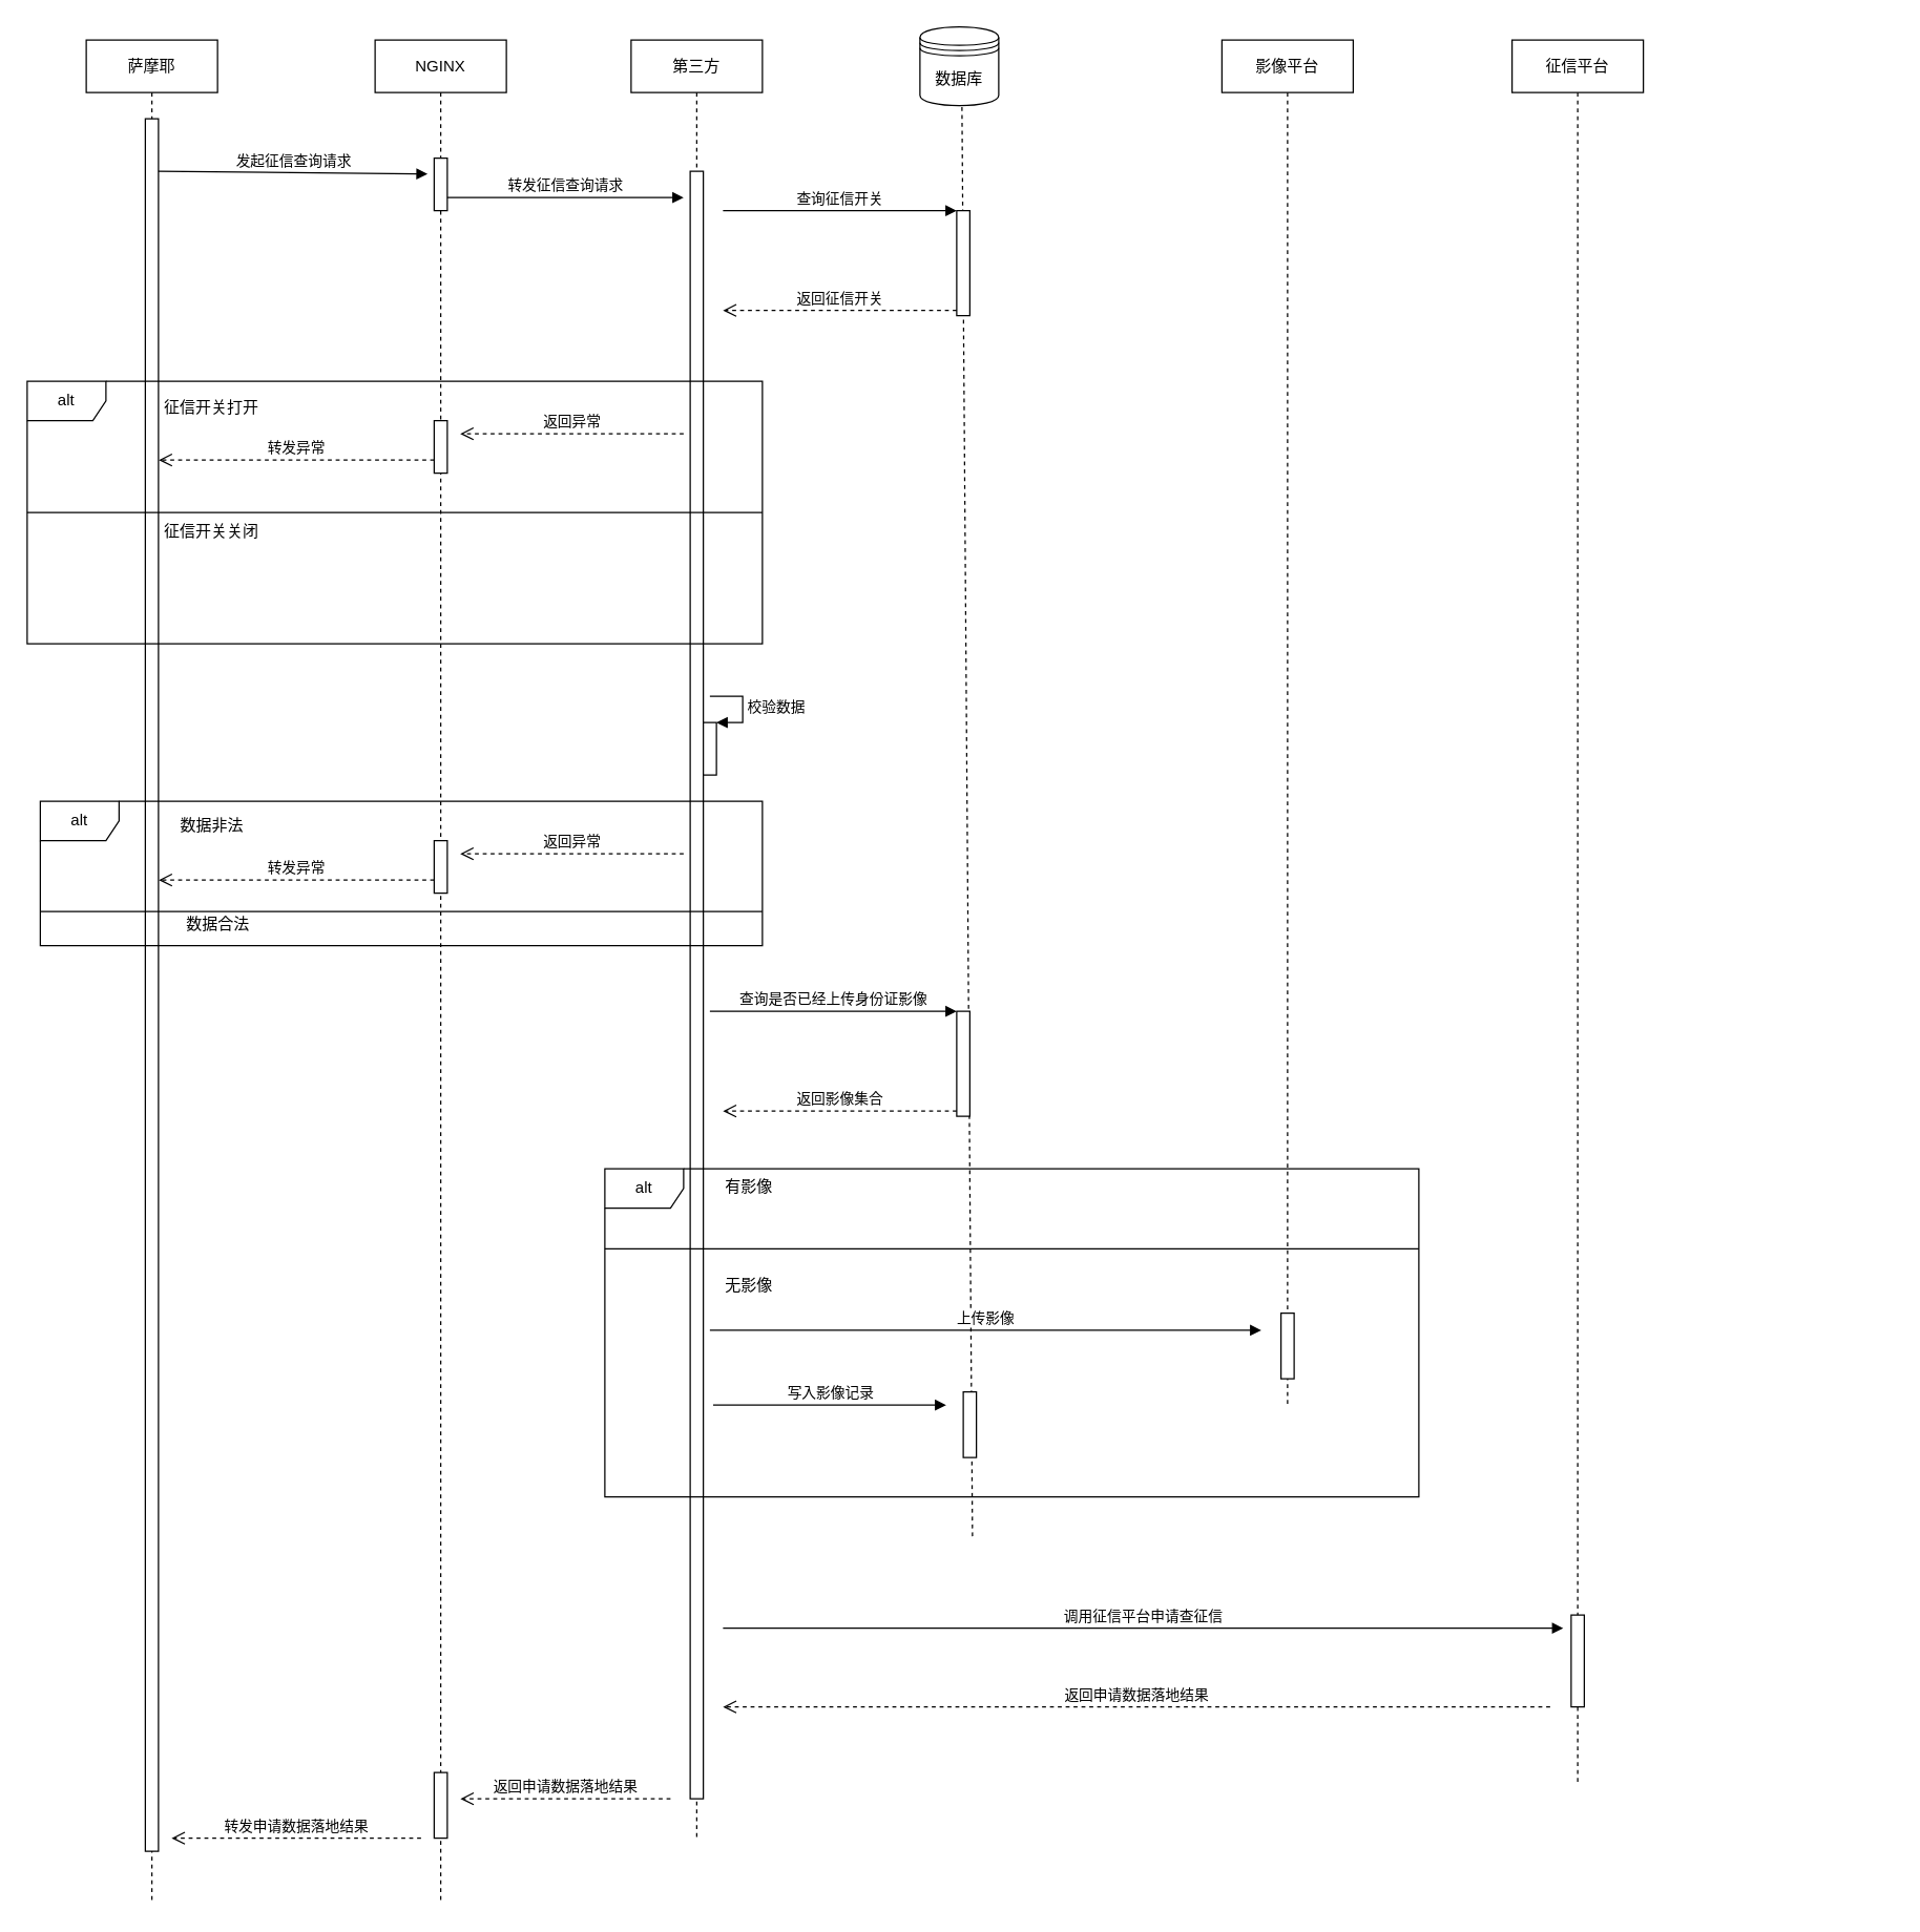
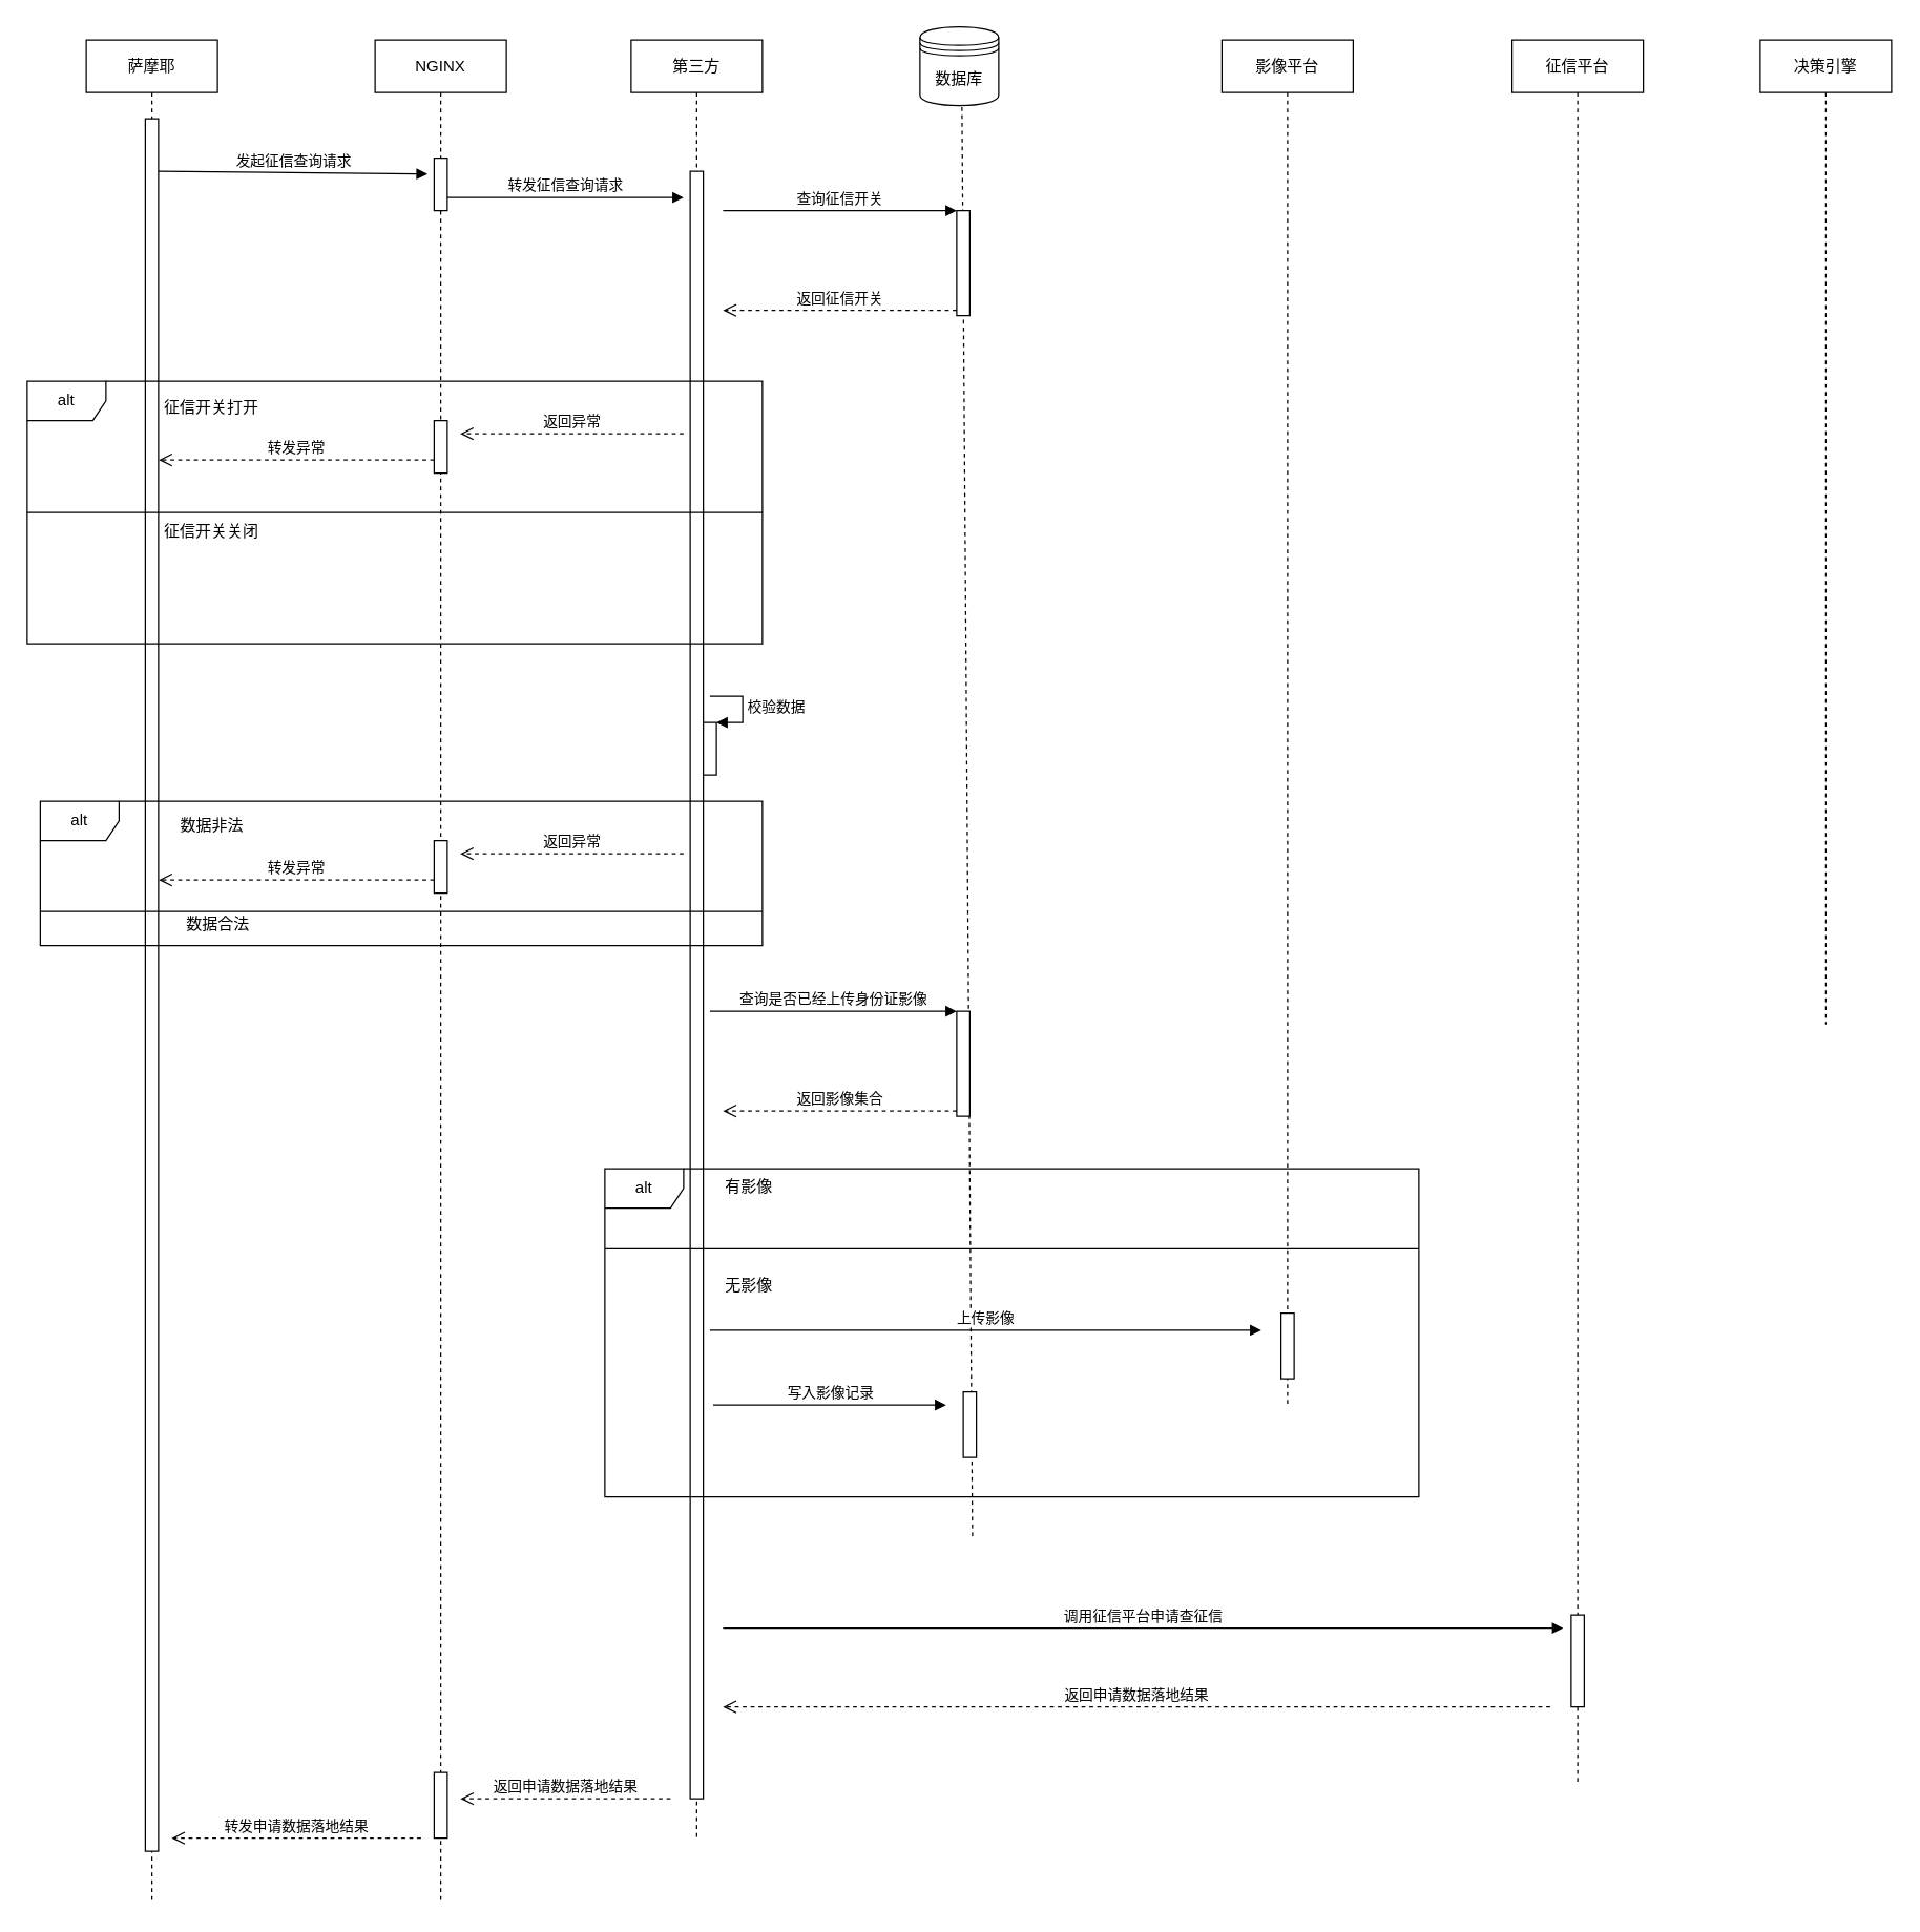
+ <mxCell id="44" value="决策引擎" style="shape=umlLifeline;perimeter=lifelinePerimeter;whiteSpace=wrap;html=1;container=1;collapsible=0;recursiveResize=0;outlineConnect=0;" vertex="1" parent="1"><mxGeometry x="1340" y="30" width="100" height="750" as="geometry" /></mxCell>
